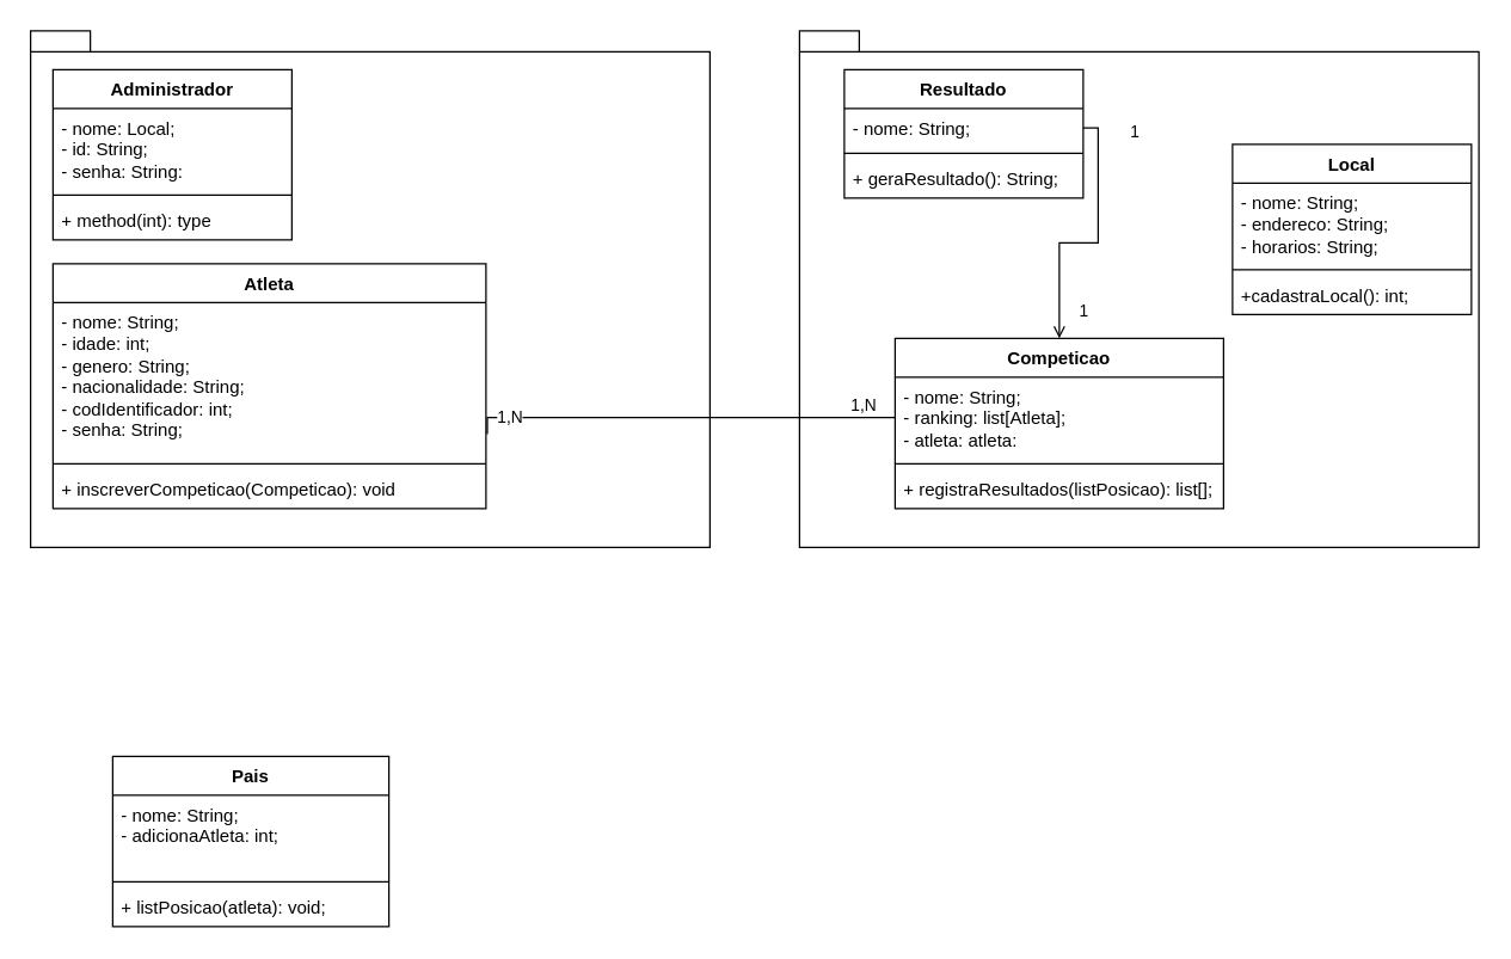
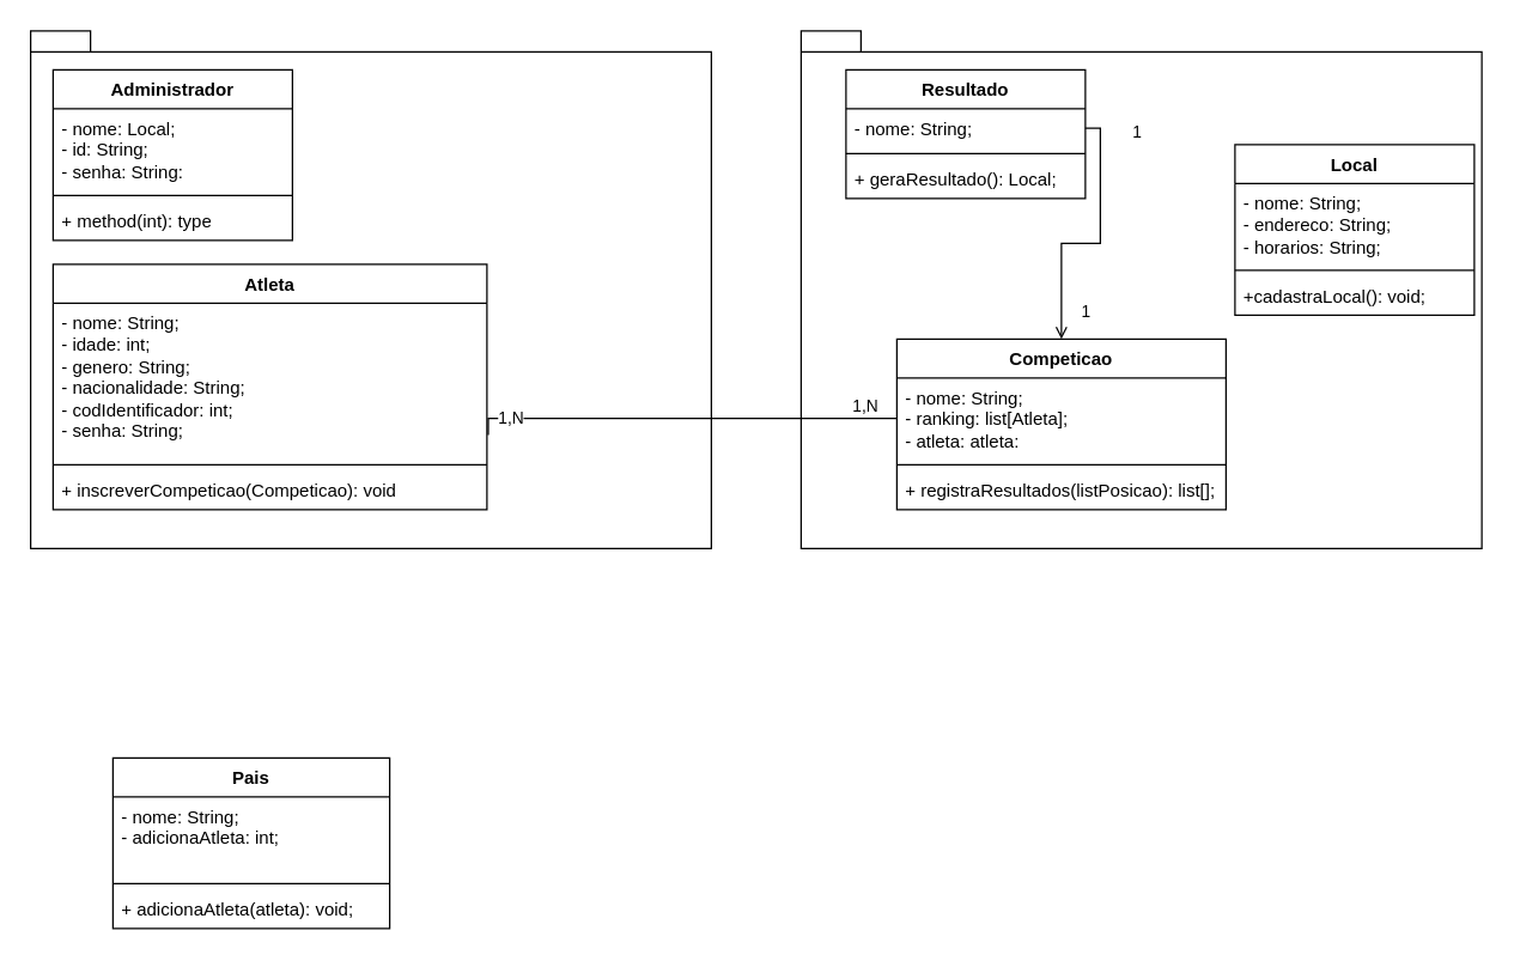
- <mxCell id="23" value="+ geraResultado(): String;" style="text;strokeColor=none;fillColor=none;align=left;verticalAlign=top;spacingLeft=4;spacingRight=4;overflow=hidden;rotatable=0;points=[[0,0.5],[1,0.5]];portConstraint=eastwest;whiteSpace=wrap;html=1;" vertex="1" parent="20"><mxGeometry y="60" width="160" height="26" as="geometry" /></mxCell>
+ <mxCell id="23" value="+ geraResultado(): Local;" style="text;strokeColor=none;fillColor=none;align=left;verticalAlign=top;spacingLeft=4;spacingRight=4;overflow=hidden;rotatable=0;points=[[0,0.5],[1,0.5]];portConstraint=eastwest;whiteSpace=wrap;html=1;" vertex="1" parent="20"><mxGeometry y="60" width="160" height="26" as="geometry" /></mxCell>
- <mxCell id="19" value="+cadastraLocal(): int;" style="text;strokeColor=none;fillColor=none;align=left;verticalAlign=top;spacingLeft=4;spacingRight=4;overflow=hidden;rotatable=0;points=[[0,0.5],[1,0.5]];portConstraint=eastwest;whiteSpace=wrap;html=1;" vertex="1" parent="16"><mxGeometry y="88" width="160" height="26" as="geometry" /></mxCell>
+ <mxCell id="19" value="+cadastraLocal(): void;" style="text;strokeColor=none;fillColor=none;align=left;verticalAlign=top;spacingLeft=4;spacingRight=4;overflow=hidden;rotatable=0;points=[[0,0.5],[1,0.5]];portConstraint=eastwest;whiteSpace=wrap;html=1;" vertex="1" parent="16"><mxGeometry y="88" width="160" height="26" as="geometry" /></mxCell>
- <mxCell id="27" value="+ listPosicao(atleta): void;" style="text;strokeColor=none;fillColor=none;align=left;verticalAlign=top;spacingLeft=4;spacingRight=4;overflow=hidden;rotatable=0;points=[[0,0.5],[1,0.5]];portConstraint=eastwest;whiteSpace=wrap;html=1;" vertex="1" parent="24"><mxGeometry y="88" width="185" height="26" as="geometry" /></mxCell>
+ <mxCell id="27" value="+ adicionaAtleta(atleta): void;" style="text;strokeColor=none;fillColor=none;align=left;verticalAlign=top;spacingLeft=4;spacingRight=4;overflow=hidden;rotatable=0;points=[[0,0.5],[1,0.5]];portConstraint=eastwest;whiteSpace=wrap;html=1;" vertex="1" parent="24"><mxGeometry y="88" width="185" height="26" as="geometry" /></mxCell>
